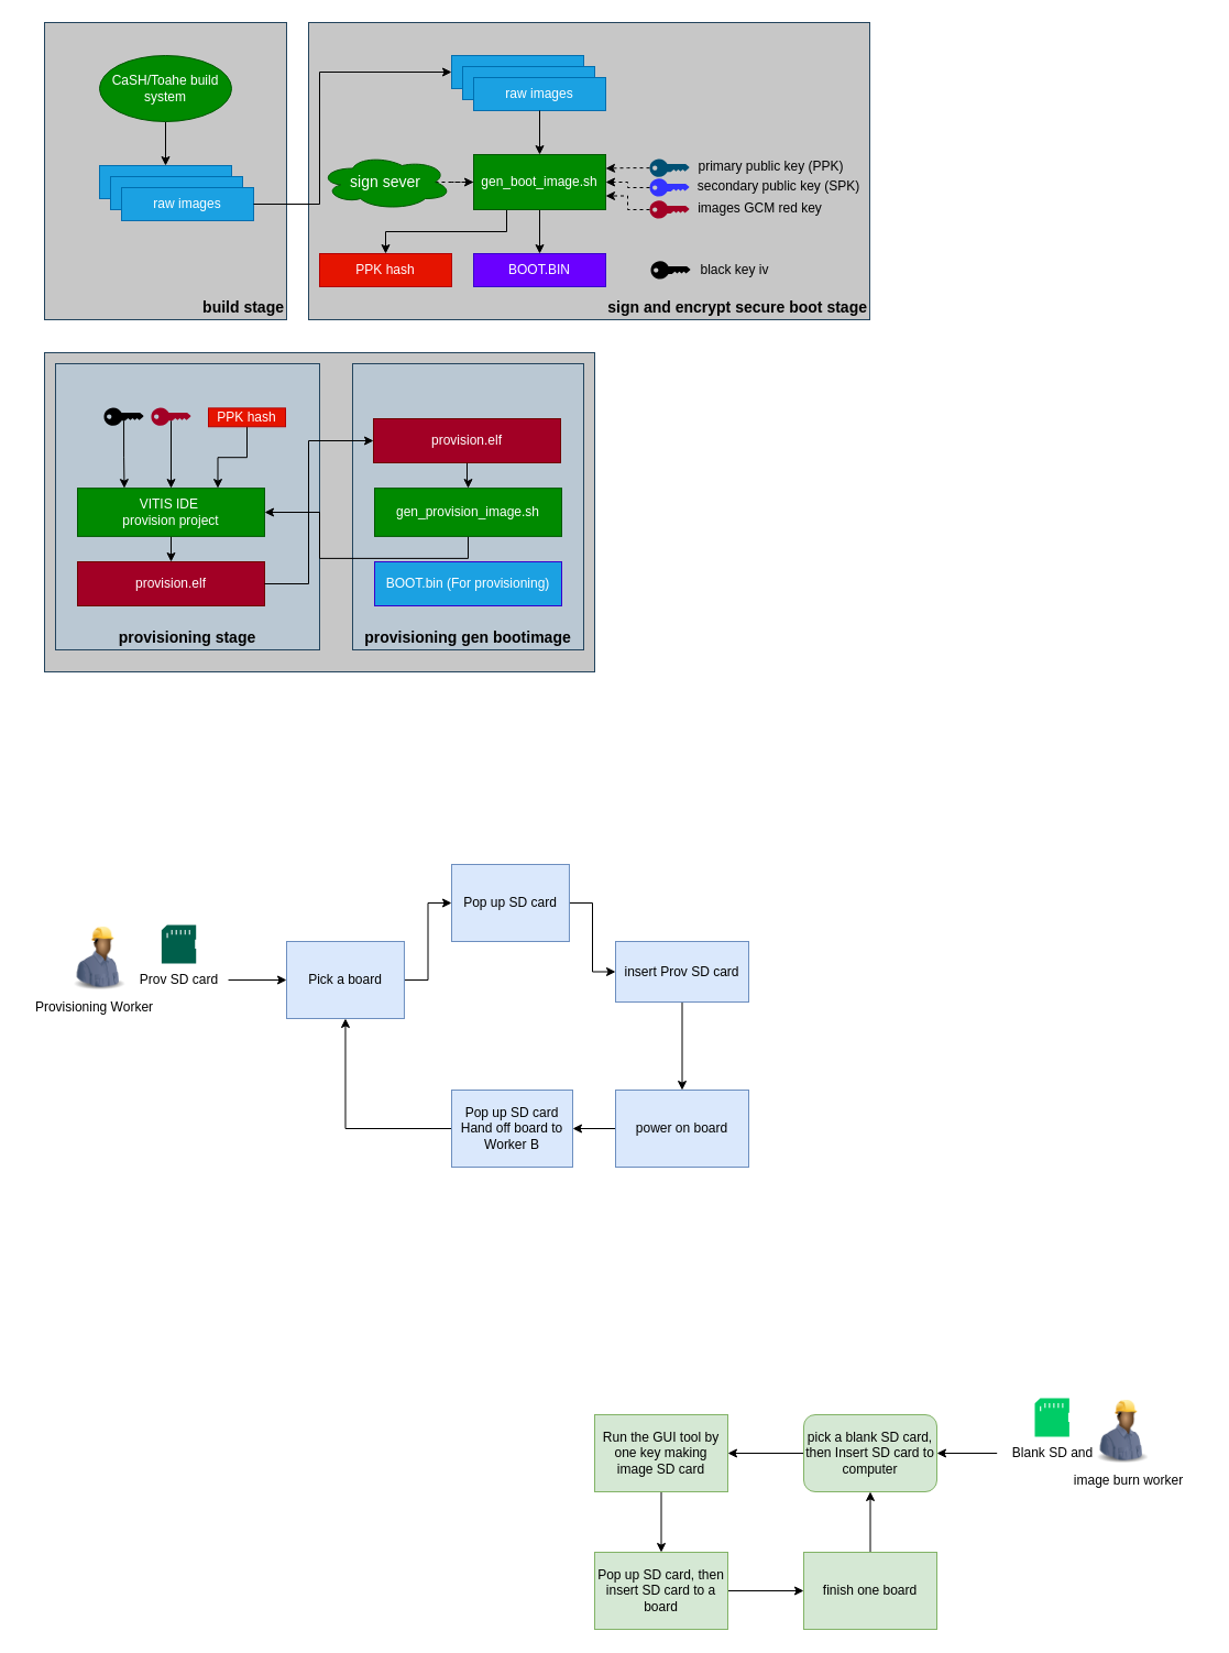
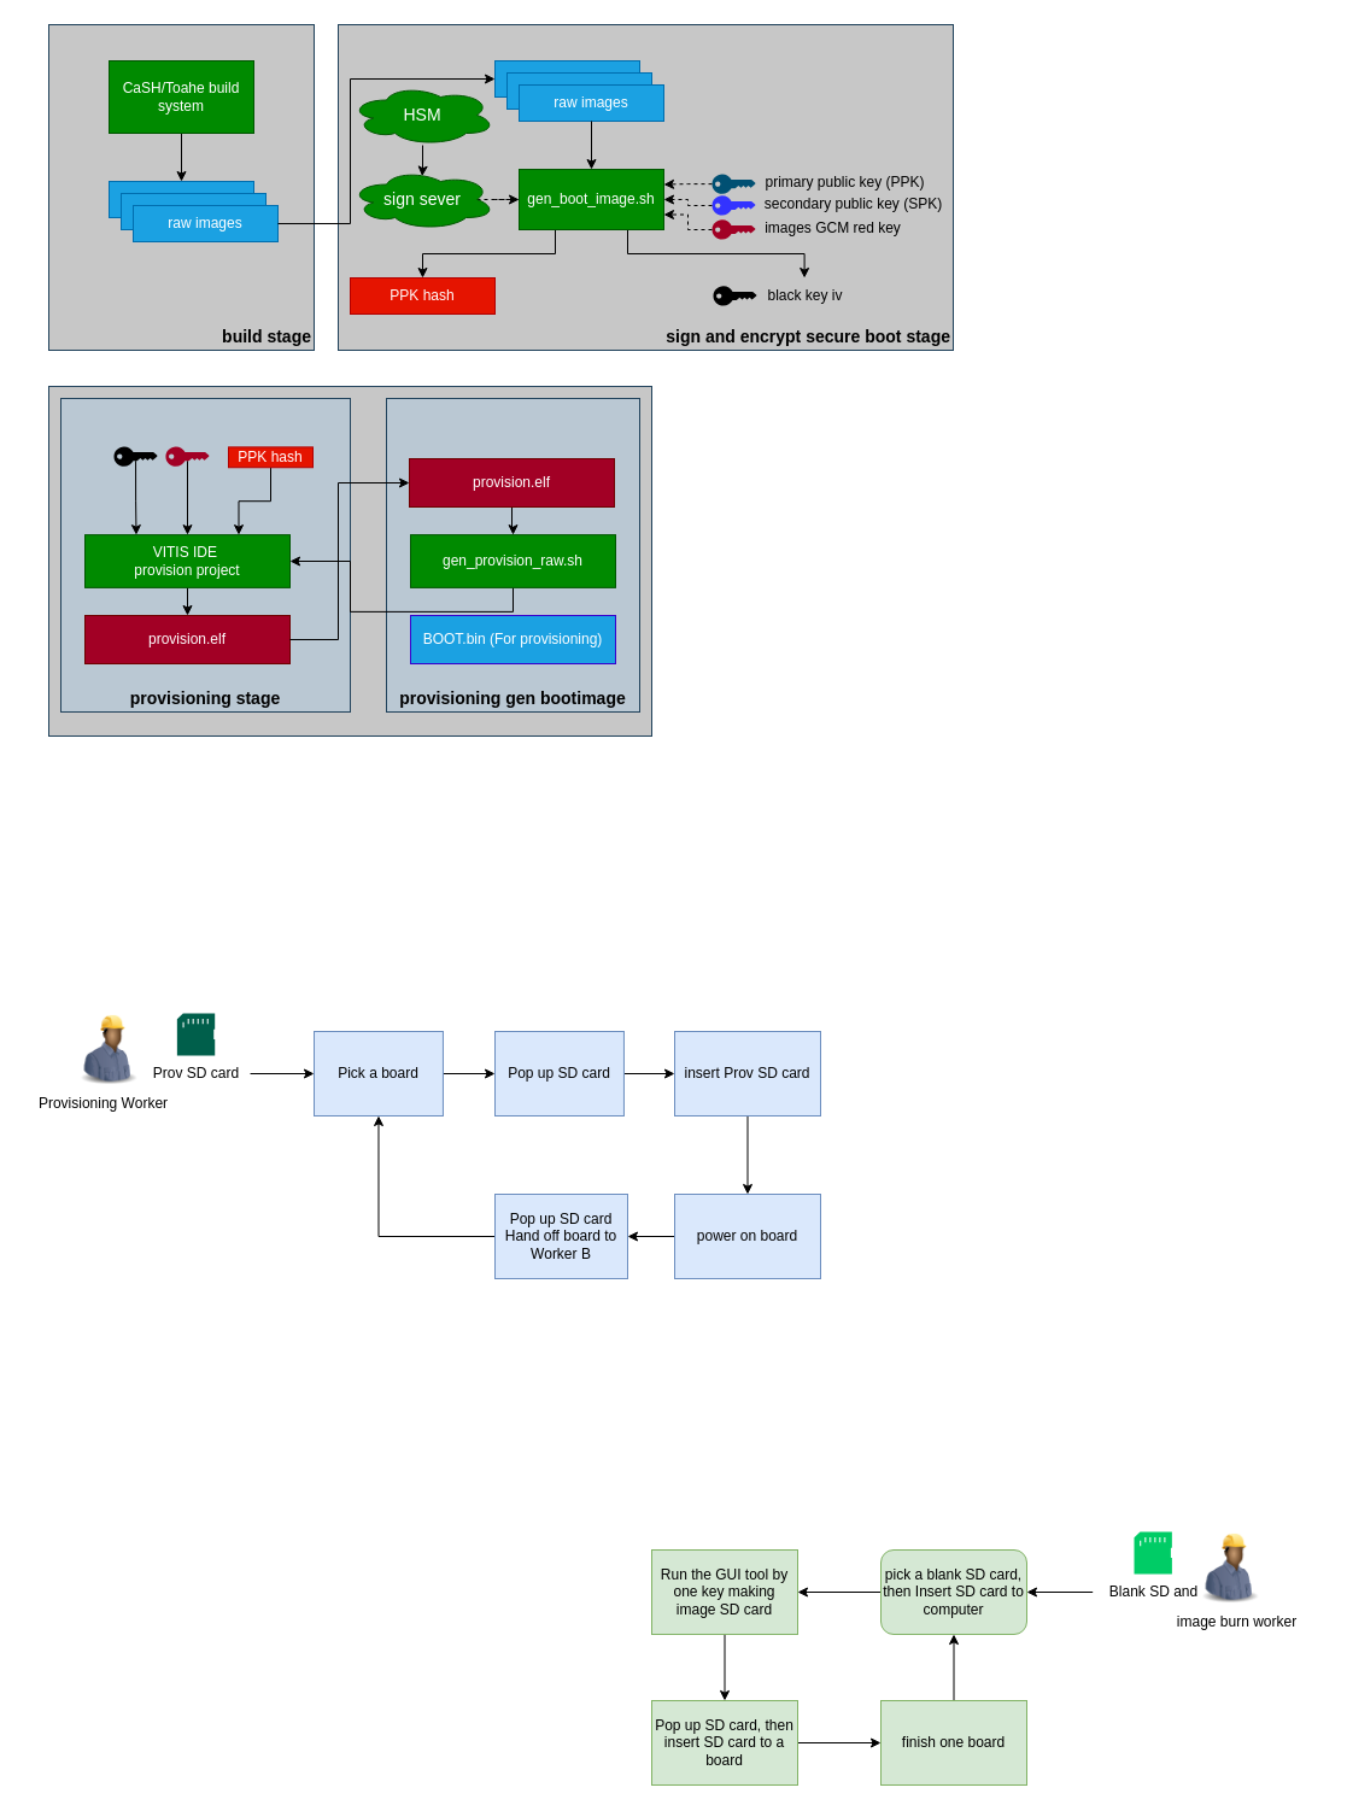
- <mxCell id="4" value="CaSH/Toahe build system" style="ellipse;whiteSpace=wrap;html=1;fillColor=#008a00;strokeColor=#005700;fontColor=#ffffff;" parent="1" vertex="1"><mxGeometry x="90" y="50" width="120" height="60" as="geometry" /></mxCell>
+ <mxCell id="4" value="CaSH/Toahe build system" style="rounded=0;whiteSpace=wrap;html=1;fillColor=#008a00;strokeColor=#005700;fontColor=#ffffff;" parent="1" vertex="1"><mxGeometry x="90" y="50" width="120" height="60" as="geometry" /></mxCell>
+ <mxCell id="57" value="HSM" style="ellipse;shape=cloud;whiteSpace=wrap;html=1;fontSize=14;fillColor=#008a00;fontColor=#ffffff;strokeColor=#005700;" parent="1" vertex="1"><mxGeometry x="290" y="70" width="120" height="50" as="geometry" /></mxCell>
+ <mxCell id="56" style="edgeStyle=orthogonalEdgeStyle;rounded=0;orthogonalLoop=1;jettySize=auto;html=1;entryX=0.497;entryY=0.113;entryDx=0;entryDy=0;entryPerimeter=0;" parent="1" source="57" target="18" edge="1"><mxGeometry relative="1" as="geometry" /></mxCell>
- <mxCell id="19" style="edgeStyle=orthogonalEdgeStyle;rounded=0;orthogonalLoop=1;jettySize=auto;html=1;exitX=0.5;exitY=1;exitDx=0;exitDy=0;fontSize=14;" parent="1" source="22" target="15" edge="1"><mxGeometry relative="1" as="geometry" /></mxCell>
+ <mxCell id="21" style="edgeStyle=orthogonalEdgeStyle;rounded=0;orthogonalLoop=1;jettySize=auto;html=1;exitX=0.75;exitY=1;exitDx=0;exitDy=0;fontSize=12;" parent="1" source="22" target="38" edge="1"><mxGeometry relative="1" as="geometry"><mxPoint x="640" y="230" as="targetPoint" /></mxGeometry></mxCell>
- <mxCell id="15" value="BOOT.BIN" style="rounded=0;whiteSpace=wrap;html=1;fillColor=#6a00ff;fontColor=#ffffff;strokeColor=#3700CC;" parent="1" vertex="1"><mxGeometry x="430" y="230" width="120" height="30" as="geometry" /></mxCell>
- <mxCell id="49" value="gen_provision_image.sh" style="rounded=0;whiteSpace=wrap;html=1;fillColor=#008a00;fontColor=#ffffff;strokeColor=#005700;" parent="1" vertex="1"><mxGeometry x="340" y="443.13" width="170" height="43.75" as="geometry" /></mxCell>
+ <mxCell id="49" value="gen_provision_raw.sh" style="rounded=0;whiteSpace=wrap;html=1;fillColor=#008a00;fontColor=#ffffff;strokeColor=#005700;" parent="1" vertex="1"><mxGeometry x="340" y="443.13" width="170" height="43.75" as="geometry" /></mxCell>
- <mxCell id="67" value="Pop up SD card" style="rounded=0;whiteSpace=wrap;html=1;fillColor=#dae8fc;strokeColor=#6c8ebf;" parent="1" vertex="1"><mxGeometry x="410" y="785" width="106.95" height="70" as="geometry" /></mxCell>
+ <mxCell id="67" value="Pop up SD card" style="rounded=0;whiteSpace=wrap;html=1;fillColor=#dae8fc;strokeColor=#6c8ebf;" parent="1" vertex="1"><mxGeometry x="410" y="855" width="106.95" height="70" as="geometry" /></mxCell>
- <mxCell id="69" value="insert Prov SD card" style="rounded=0;whiteSpace=wrap;html=1;fillColor=#dae8fc;strokeColor=#6c8ebf;" parent="1" vertex="1"><mxGeometry x="559" y="855" width="121" height="55" as="geometry" /></mxCell>
+ <mxCell id="69" value="insert Prov SD card" style="rounded=0;whiteSpace=wrap;html=1;fillColor=#dae8fc;strokeColor=#6c8ebf;" parent="1" vertex="1"><mxGeometry x="559" y="855" width="121" height="70" as="geometry" /></mxCell>
